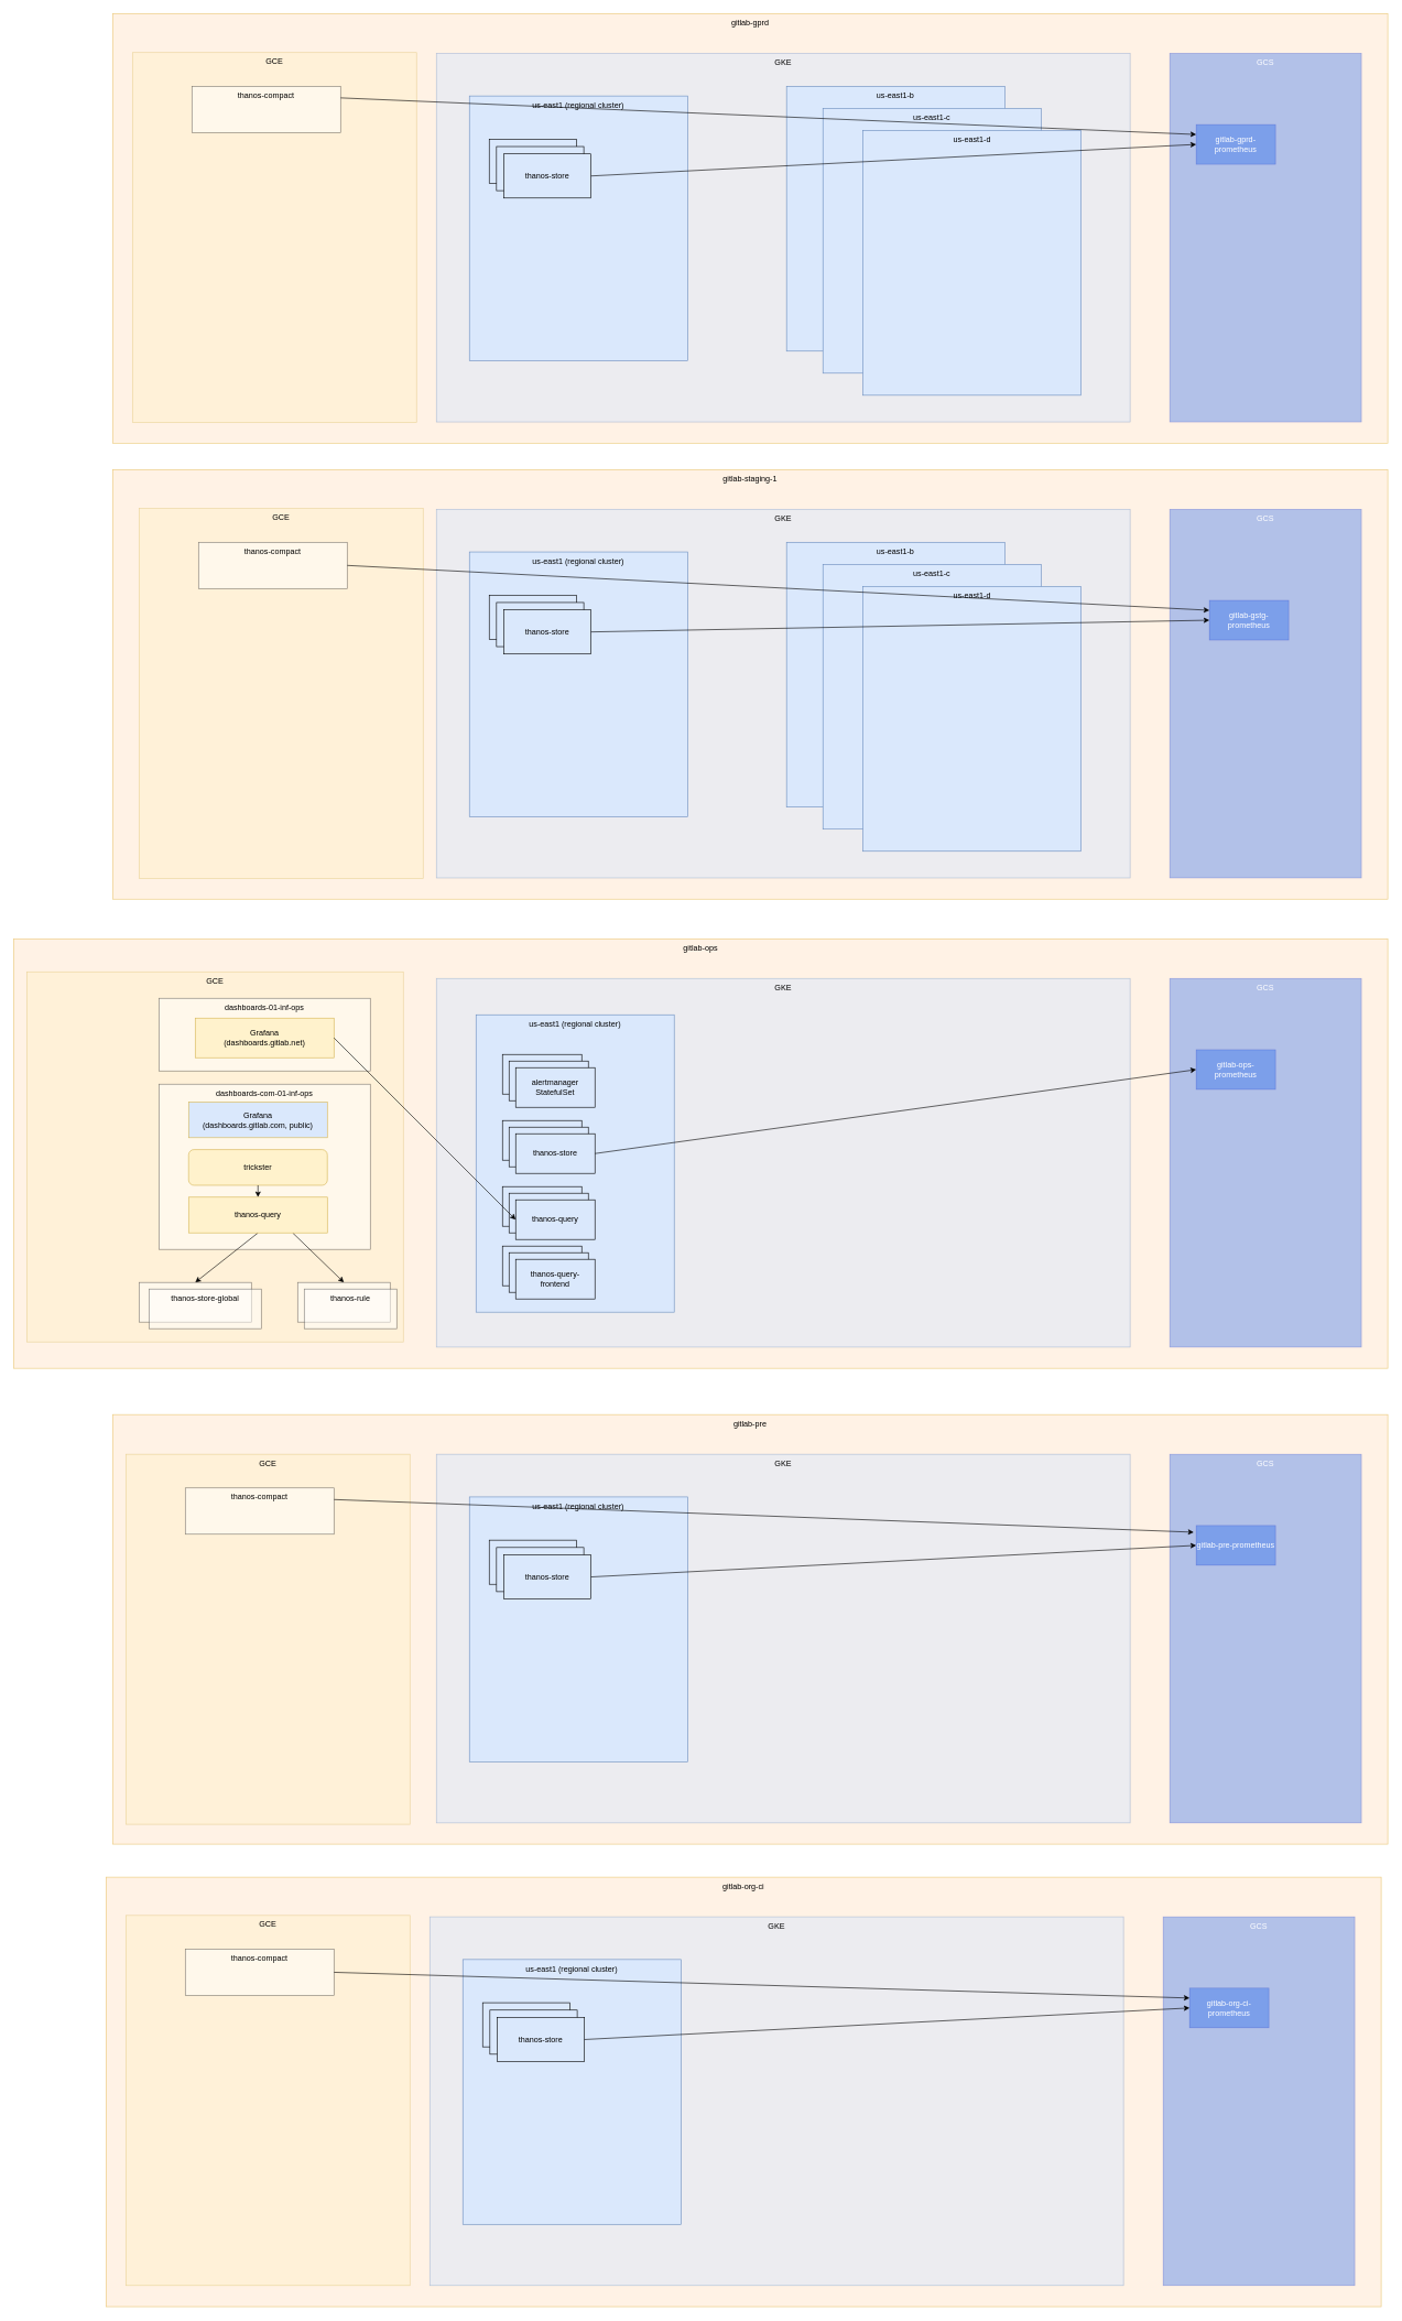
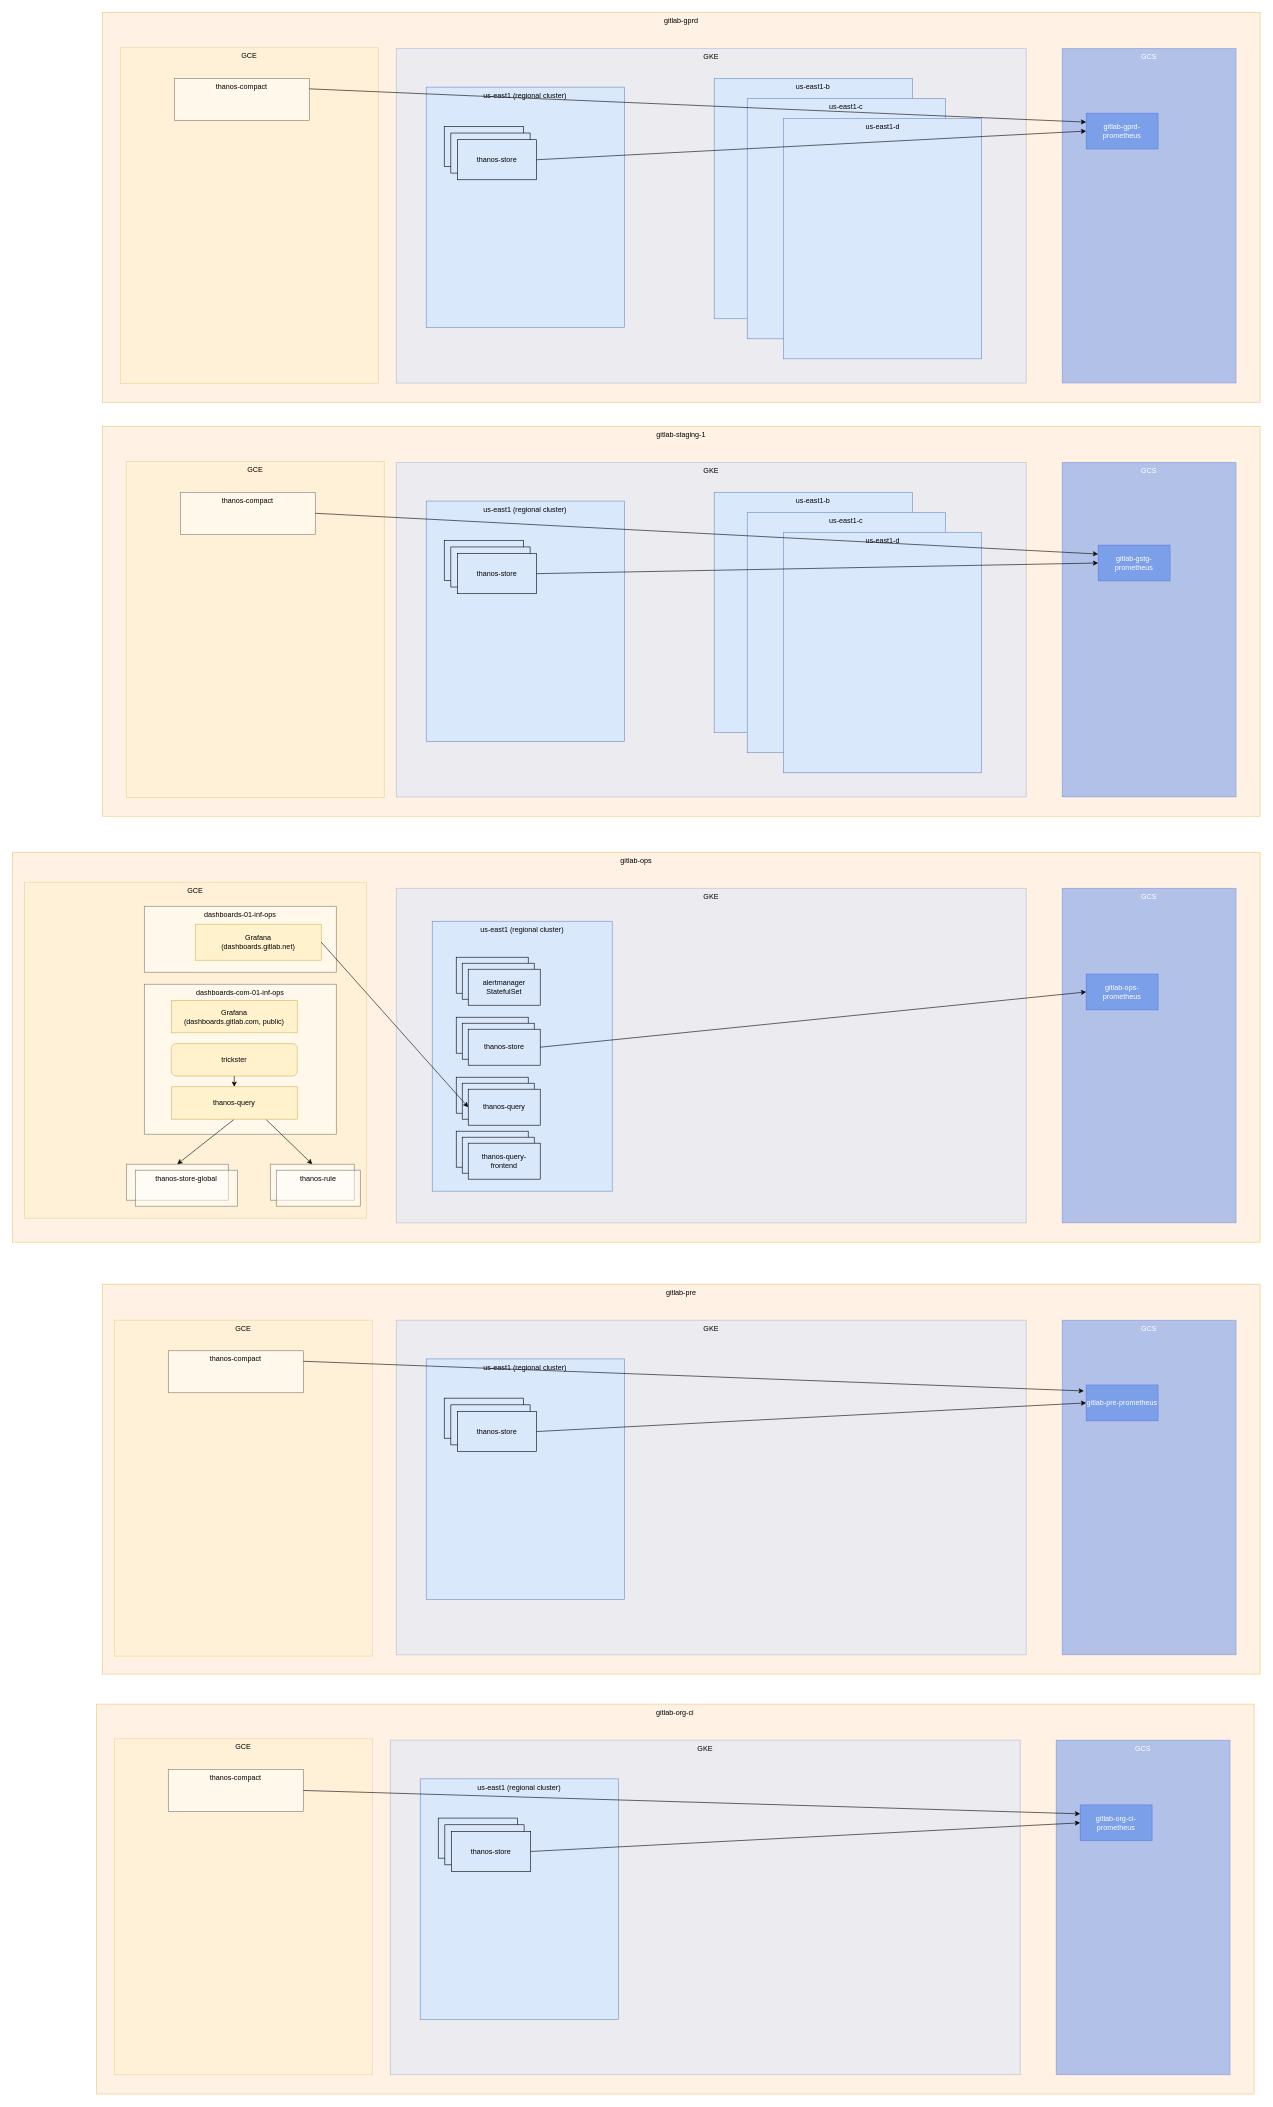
- <mxCell id="97" value="&lt;div&gt;Grafana&lt;/div&gt;&lt;div&gt;(dashboards.gitlab.net)&lt;/div&gt;" style="rounded=0;whiteSpace=wrap;html=1;fillColor=#fff2cc;strokeColor=#d6b656;" parent="1" vertex="1"><mxGeometry x="295" y="1540" width="210" height="60" as="geometry" /></mxCell>
+ <mxCell id="97" value="&lt;div&gt;Grafana&lt;/div&gt;&lt;div&gt;(dashboards.gitlab.net)&lt;/div&gt;" style="rounded=0;whiteSpace=wrap;html=1;fillColor=#fff2cc;strokeColor=#d6b656;" parent="1" vertex="1"><mxGeometry x="325" y="1540" width="210" height="60" as="geometry" /></mxCell>
- <mxCell id="73" value="gitlab-ops-prometheus" style="rounded=0;whiteSpace=wrap;html=1;opacity=30;fillColor=#0050ef;strokeColor=#001DBC;fontColor=#ffffff;" vertex="1" parent="71"><mxGeometry x="40" y="107.92" width="120" height="60" as="geometry" /></mxCell>
+ <mxCell id="73" value="gitlab-ops-prometheus" style="rounded=0;whiteSpace=wrap;html=1;opacity=30;fillColor=#0050ef;strokeColor=#001DBC;fontColor=#ffffff;" vertex="1" parent="71"><mxGeometry x="40" y="142.92" width="120" height="60" as="geometry" /></mxCell>
- <mxCell id="100" value="&lt;div&gt;Grafana&lt;/div&gt;&lt;div&gt;(dashboards.gitlab.com, public)&lt;/div&gt;" style="rounded=0;whiteSpace=wrap;html=1;fillColor=#dae8fc;strokeColor=#d6b656;" parent="1" vertex="1"><mxGeometry x="285" y="1667" width="210" height="54" as="geometry" /></mxCell>
+ <mxCell id="100" value="&lt;div&gt;Grafana&lt;/div&gt;&lt;div&gt;(dashboards.gitlab.com, public)&lt;/div&gt;" style="rounded=0;whiteSpace=wrap;html=1;fillColor=#fff2cc;strokeColor=#d6b656;" parent="1" vertex="1"><mxGeometry x="285" y="1667" width="210" height="54" as="geometry" /></mxCell>
